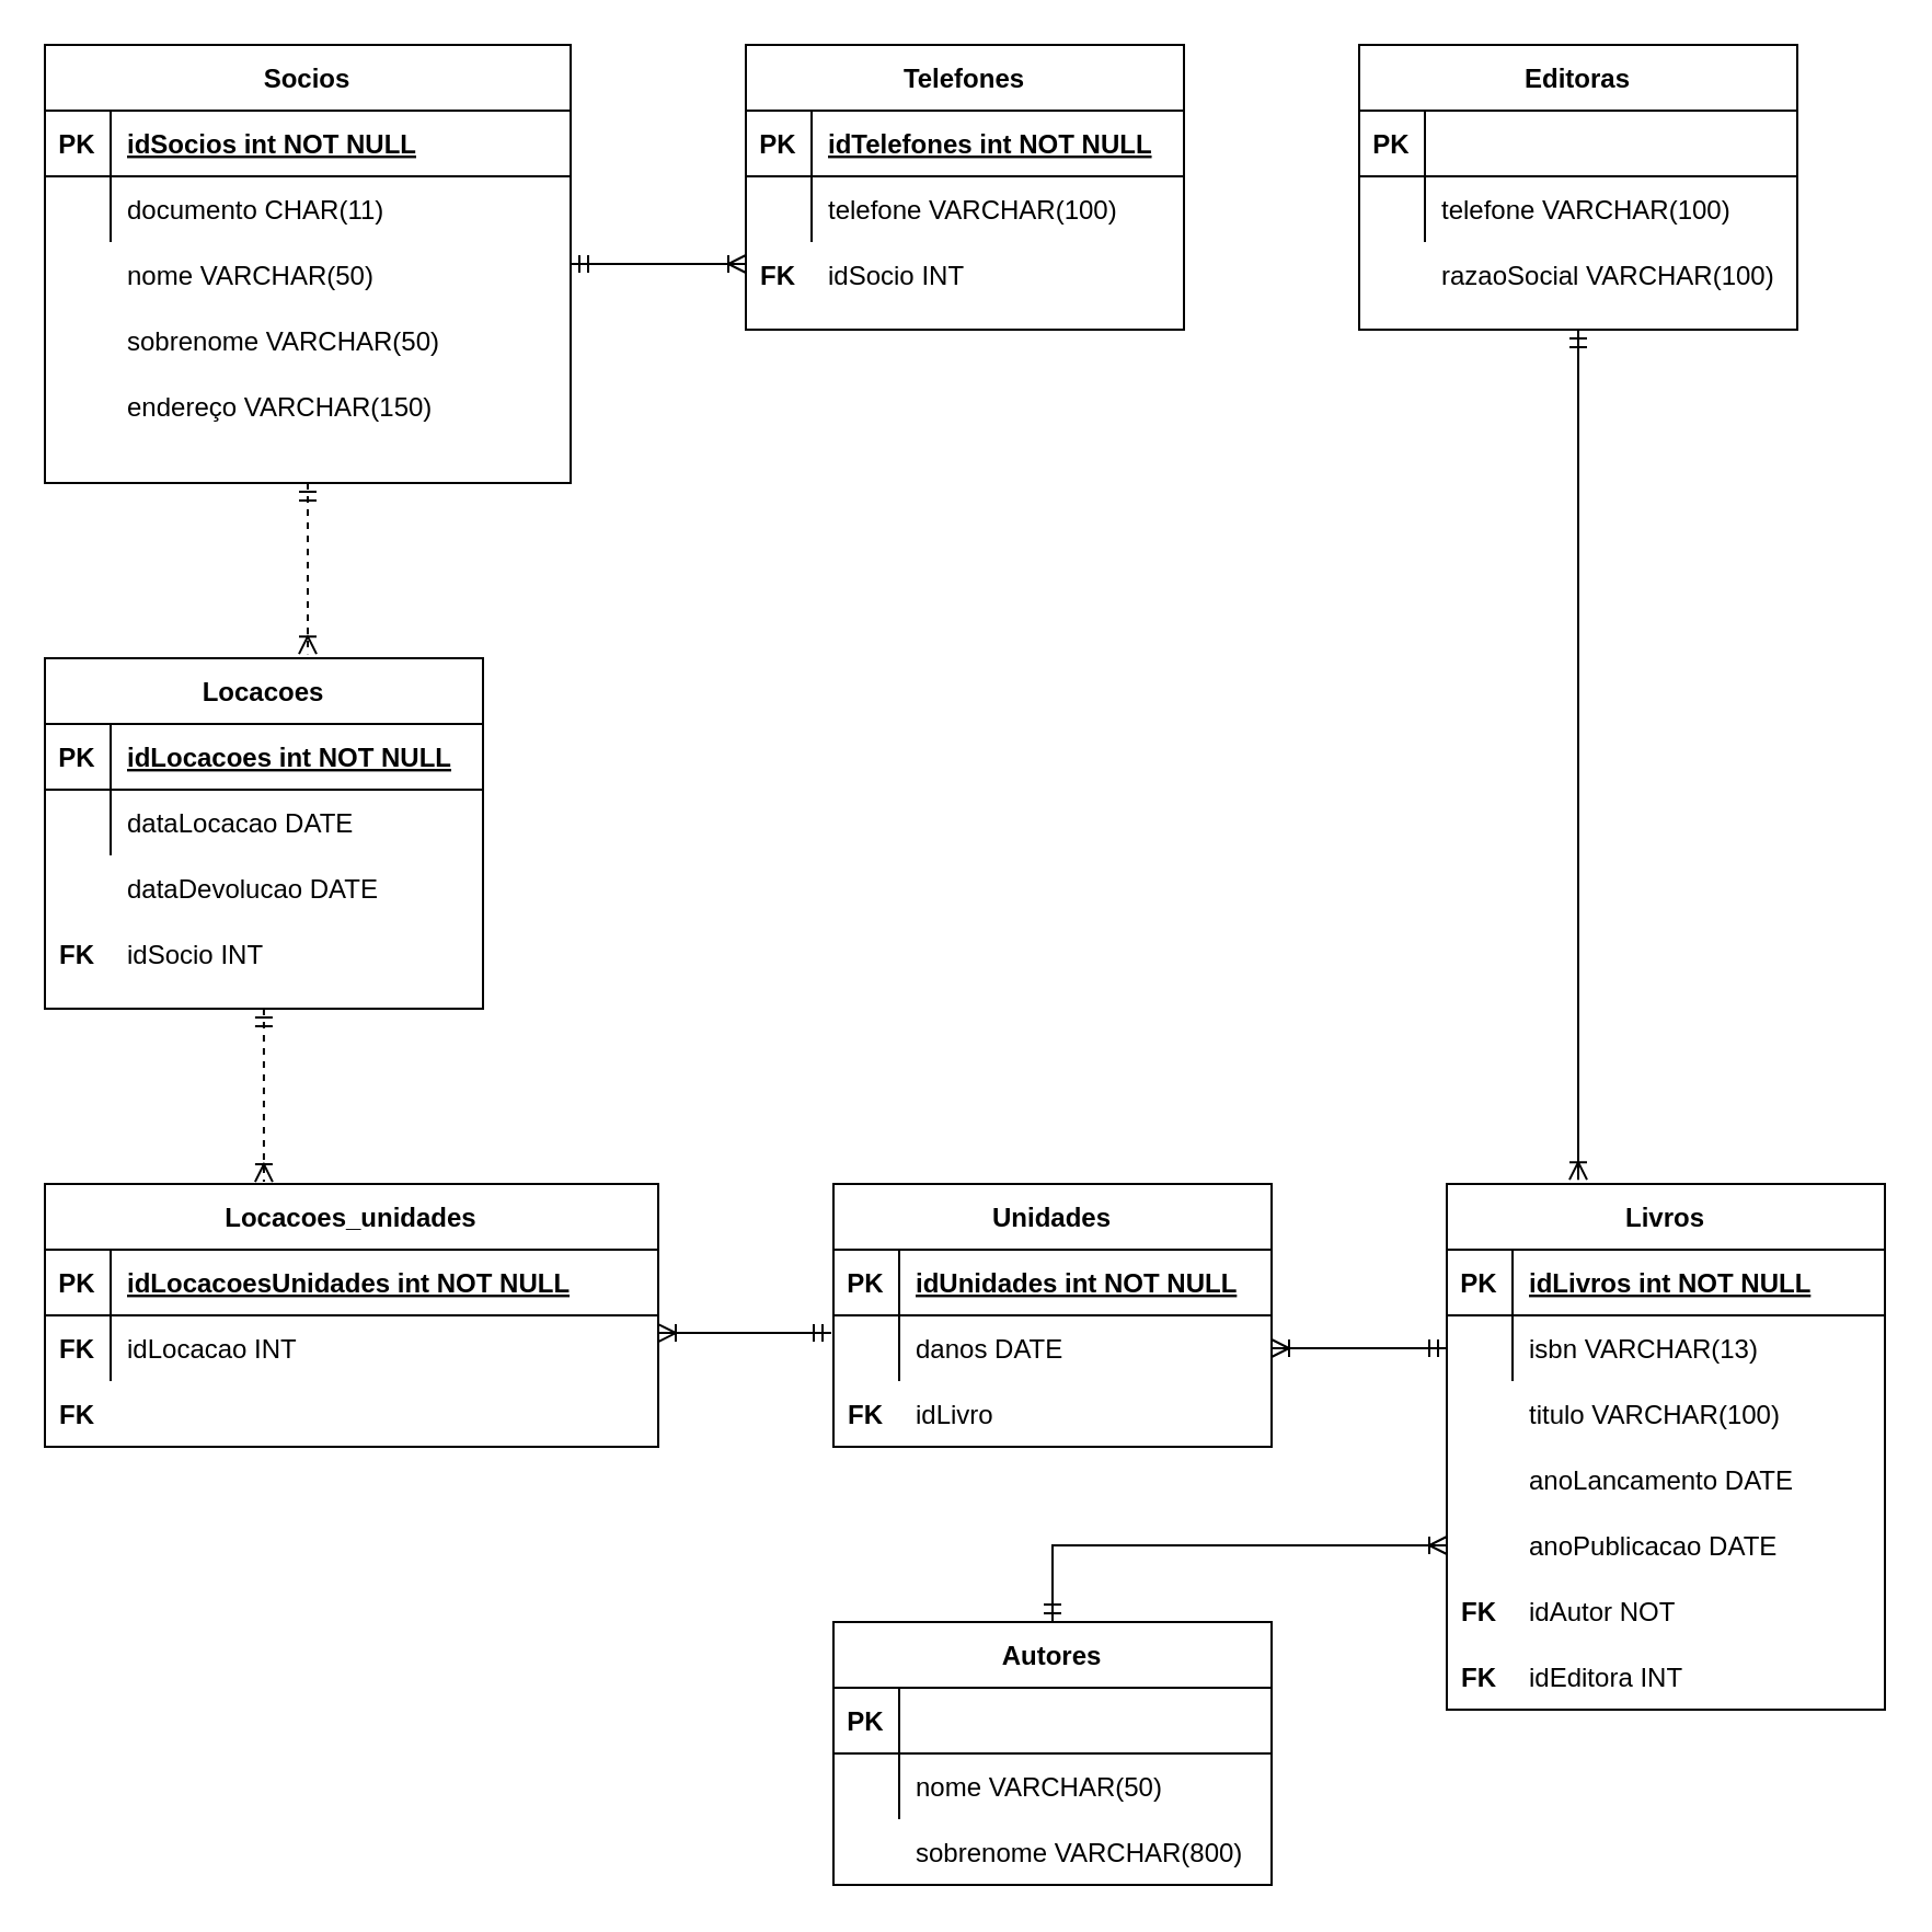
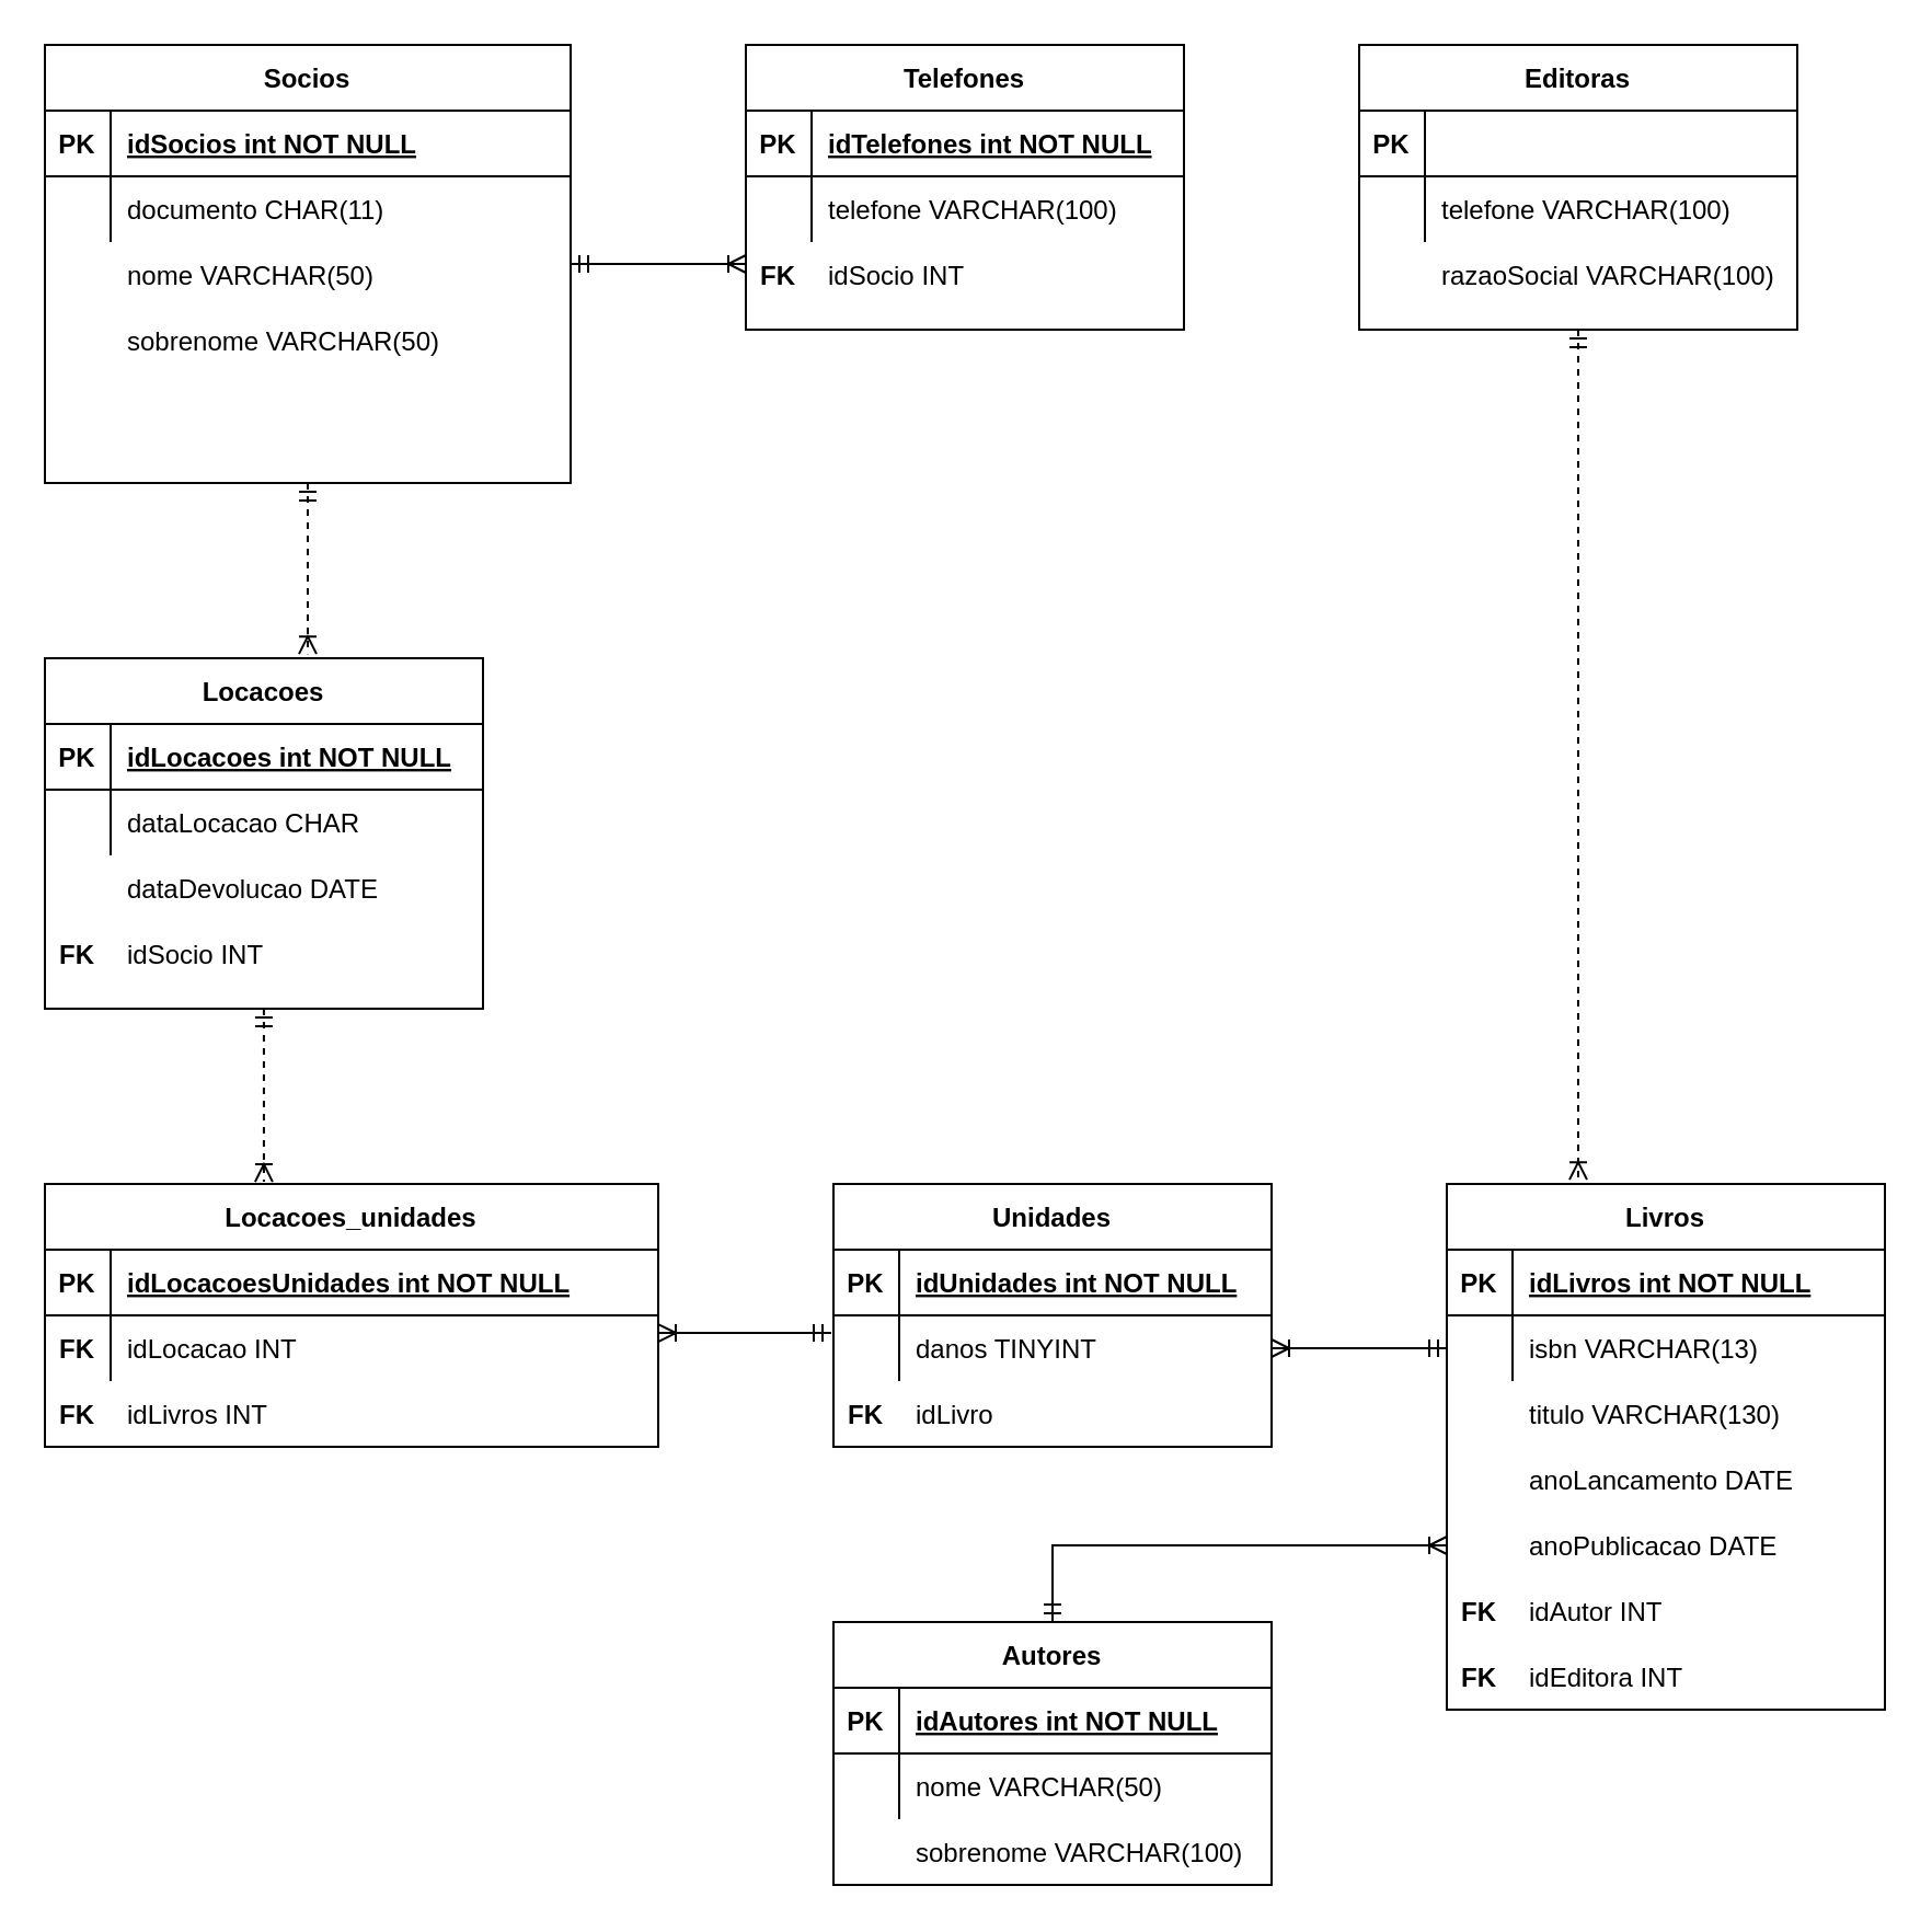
- <mxCell id="13" value="endereço VARCHAR(150)" style="shape=partialRectangle;overflow=hidden;connectable=0;fillColor=none;top=0;left=0;bottom=0;right=0;align=left;spacingLeft=6;" vertex="1" parent="1"><mxGeometry x="50" y="170" width="210" height="30" as="geometry" /></mxCell>
- <mxCell id="23" style="edgeStyle=orthogonalEdgeStyle;rounded=0;orthogonalLoop=1;jettySize=auto;html=1;entryX=0.3;entryY=-0.008;entryDx=0;entryDy=0;entryPerimeter=0;startArrow=ERmandOne;startFill=0;endArrow=ERoneToMany;endFill=0;strokeWidth=1;" edge="1" parent="1" source="24" target="66"><mxGeometry relative="1" as="geometry" /></mxCell>
+ <mxCell id="23" style="edgeStyle=orthogonalEdgeStyle;rounded=0;orthogonalLoop=1;jettySize=auto;html=1;entryX=0.3;entryY=-0.008;entryDx=0;entryDy=0;entryPerimeter=0;startArrow=ERmandOne;startFill=0;endArrow=ERoneToMany;endFill=0;strokeWidth=1;dashed=1;" edge="1" parent="1" source="24" target="66"><mxGeometry relative="1" as="geometry" /></mxCell>
- <mxCell id="38" value="dataLocacao DATE" style="shape=partialRectangle;overflow=hidden;connectable=0;fillColor=none;top=0;left=0;bottom=0;right=0;align=left;spacingLeft=6;" vertex="1" parent="36"><mxGeometry x="30" width="170" height="30" as="geometry" /></mxCell>
+ <mxCell id="38" value="dataLocacao CHAR" style="shape=partialRectangle;overflow=hidden;connectable=0;fillColor=none;top=0;left=0;bottom=0;right=0;align=left;spacingLeft=6;" vertex="1" parent="36"><mxGeometry x="30" width="170" height="30" as="geometry" /></mxCell>
- <mxCell id="61" value="danos DATE" style="shape=partialRectangle;overflow=hidden;connectable=0;fillColor=none;top=0;left=0;bottom=0;right=0;align=left;spacingLeft=6;" vertex="1" parent="59"><mxGeometry x="30" width="170" height="30" as="geometry" /></mxCell>
+ <mxCell id="61" value="danos TINYINT" style="shape=partialRectangle;overflow=hidden;connectable=0;fillColor=none;top=0;left=0;bottom=0;right=0;align=left;spacingLeft=6;" vertex="1" parent="59"><mxGeometry x="30" width="170" height="30" as="geometry" /></mxCell>
+ <mxCell id="52" value="idLivros INT" style="shape=partialRectangle;overflow=hidden;connectable=0;fillColor=none;top=0;left=0;bottom=0;right=0;align=left;spacingLeft=6;" vertex="1" parent="51"><mxGeometry x="30" width="170" height="30" as="geometry" /></mxCell>
- <mxCell id="76" value="titulo VARCHAR(100)" style="shape=partialRectangle;overflow=hidden;connectable=0;fillColor=none;top=0;left=0;bottom=0;right=0;align=left;spacingLeft=6;" vertex="1" parent="1"><mxGeometry x="690" y="630" width="170" height="30" as="geometry" /></mxCell>
+ <mxCell id="76" value="titulo VARCHAR(130)" style="shape=partialRectangle;overflow=hidden;connectable=0;fillColor=none;top=0;left=0;bottom=0;right=0;align=left;spacingLeft=6;" vertex="1" parent="1"><mxGeometry x="690" y="630" width="170" height="30" as="geometry" /></mxCell>
- <mxCell id="79" value="idAutor NOT" style="shape=partialRectangle;overflow=hidden;connectable=0;fillColor=none;top=0;left=0;bottom=0;right=0;align=left;spacingLeft=6;" vertex="1" parent="1"><mxGeometry x="690" y="720" width="170" height="30" as="geometry" /></mxCell>
+ <mxCell id="79" value="idAutor INT" style="shape=partialRectangle;overflow=hidden;connectable=0;fillColor=none;top=0;left=0;bottom=0;right=0;align=left;spacingLeft=6;" vertex="1" parent="1"><mxGeometry x="690" y="720" width="170" height="30" as="geometry" /></mxCell>
+ <mxCell id="85" value="idAutores int NOT NULL " style="shape=partialRectangle;overflow=hidden;connectable=0;fillColor=none;top=0;left=0;bottom=0;right=0;align=left;spacingLeft=6;fontStyle=5;" vertex="1" parent="83"><mxGeometry x="30" width="170" height="30" as="geometry" /></mxCell>
- <mxCell id="90" value="sobrenome VARCHAR(800)" style="shape=partialRectangle;overflow=hidden;connectable=0;fillColor=none;top=0;left=0;bottom=0;right=0;align=left;spacingLeft=6;" vertex="1" parent="1"><mxGeometry x="410" y="830" width="170" height="30" as="geometry" /></mxCell>
+ <mxCell id="90" value="sobrenome VARCHAR(100)" style="shape=partialRectangle;overflow=hidden;connectable=0;fillColor=none;top=0;left=0;bottom=0;right=0;align=left;spacingLeft=6;" vertex="1" parent="1"><mxGeometry x="410" y="830" width="170" height="30" as="geometry" /></mxCell>
